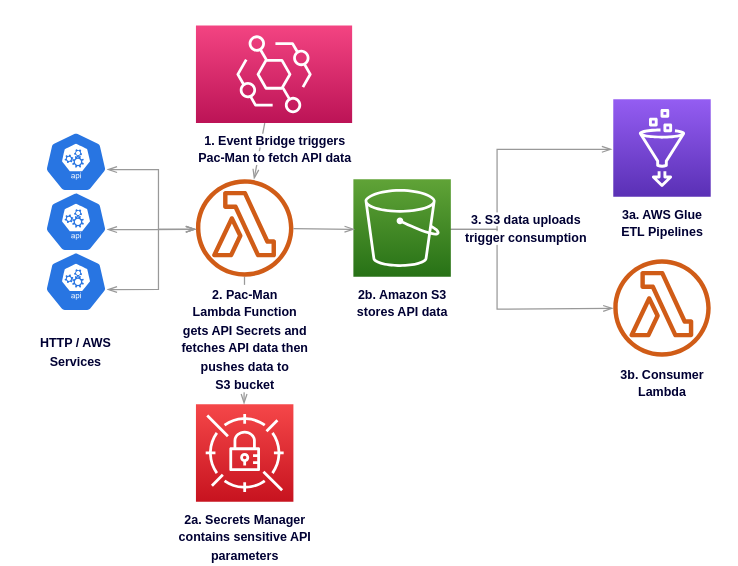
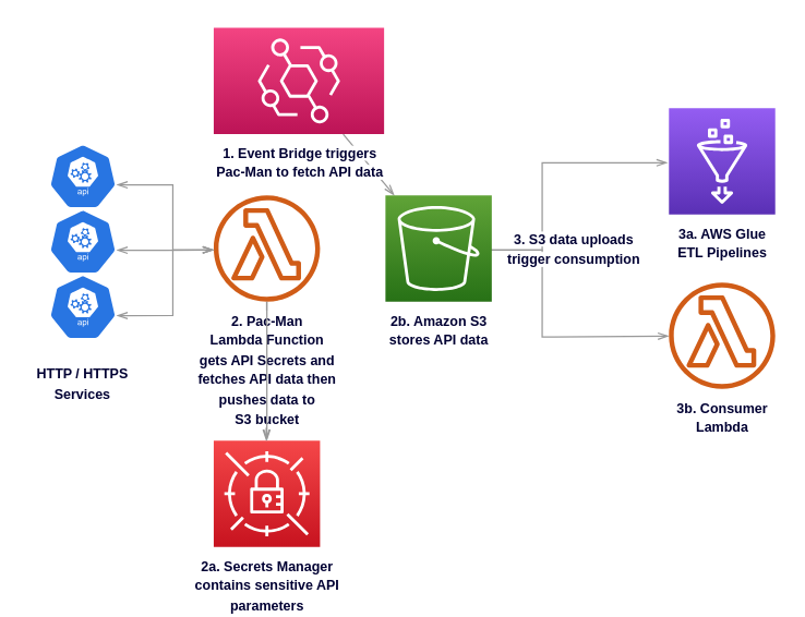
- <mxCell id="4" value="" style="endArrow=openThin;html=1;strokeColor=#999999;endFill=0;" edge="1" parent="1" source="15" target="6"><mxGeometry width="50" height="50" relative="1" as="geometry"><mxPoint x="286" y="113" as="sourcePoint" /><mxPoint x="336" y="63" as="targetPoint" /></mxGeometry></mxCell>
+ <mxCell id="4" value="" style="endArrow=openThin;html=1;strokeColor=#999999;endFill=0;" edge="1" parent="1" source="15" target="7"><mxGeometry width="50" height="50" relative="1" as="geometry"><mxPoint x="286" y="113" as="sourcePoint" /><mxPoint x="336" y="63" as="targetPoint" /></mxGeometry></mxCell>
- <mxCell id="18" value="" style="endArrow=openThin;html=1;strokeColor=#999999;endFill=0;entryX=0.013;entryY=0.513;entryDx=0;entryDy=0;entryPerimeter=0;" edge="1" parent="1" source="6" target="7"><mxGeometry width="50" height="50" relative="1" as="geometry"><mxPoint x="204.862" y="231" as="sourcePoint" /><mxPoint x="204.5" y="333" as="targetPoint" /></mxGeometry></mxCell>
+ <mxCell id="18" value="" style="endArrow=openThin;html=1;strokeColor=#999999;endFill=0;" edge="1" parent="1" source="6" target="16"><mxGeometry width="50" height="50" relative="1" as="geometry"><mxPoint x="204.862" y="231" as="sourcePoint" /><mxPoint x="204.5" y="333" as="targetPoint" /></mxGeometry></mxCell>
- <mxCell id="20" value="&lt;font style=&quot;font-size: 10px ; background-color: rgb(255 , 255 , 255)&quot; color=&quot;#000033&quot;&gt;&lt;b&gt;HTTP / AWS&lt;br&gt;Services&lt;br&gt;&lt;/b&gt;&lt;/font&gt;" style="text;html=1;strokeColor=none;fillColor=none;align=center;verticalAlign=middle;whiteSpace=wrap;rounded=0;" vertex="1" parent="1"><mxGeometry x="20" y="260" width="80" height="42" as="geometry" /></mxCell>
+ <mxCell id="20" value="&lt;font style=&quot;font-size: 10px ; background-color: rgb(255 , 255 , 255)&quot; color=&quot;#000033&quot;&gt;&lt;b&gt;HTTP / HTTPS&lt;br&gt;Services&lt;br&gt;&lt;/b&gt;&lt;/font&gt;" style="text;html=1;strokeColor=none;fillColor=none;align=center;verticalAlign=middle;whiteSpace=wrap;rounded=0;" vertex="1" parent="1"><mxGeometry x="20" y="260" width="80" height="42" as="geometry" /></mxCell>
